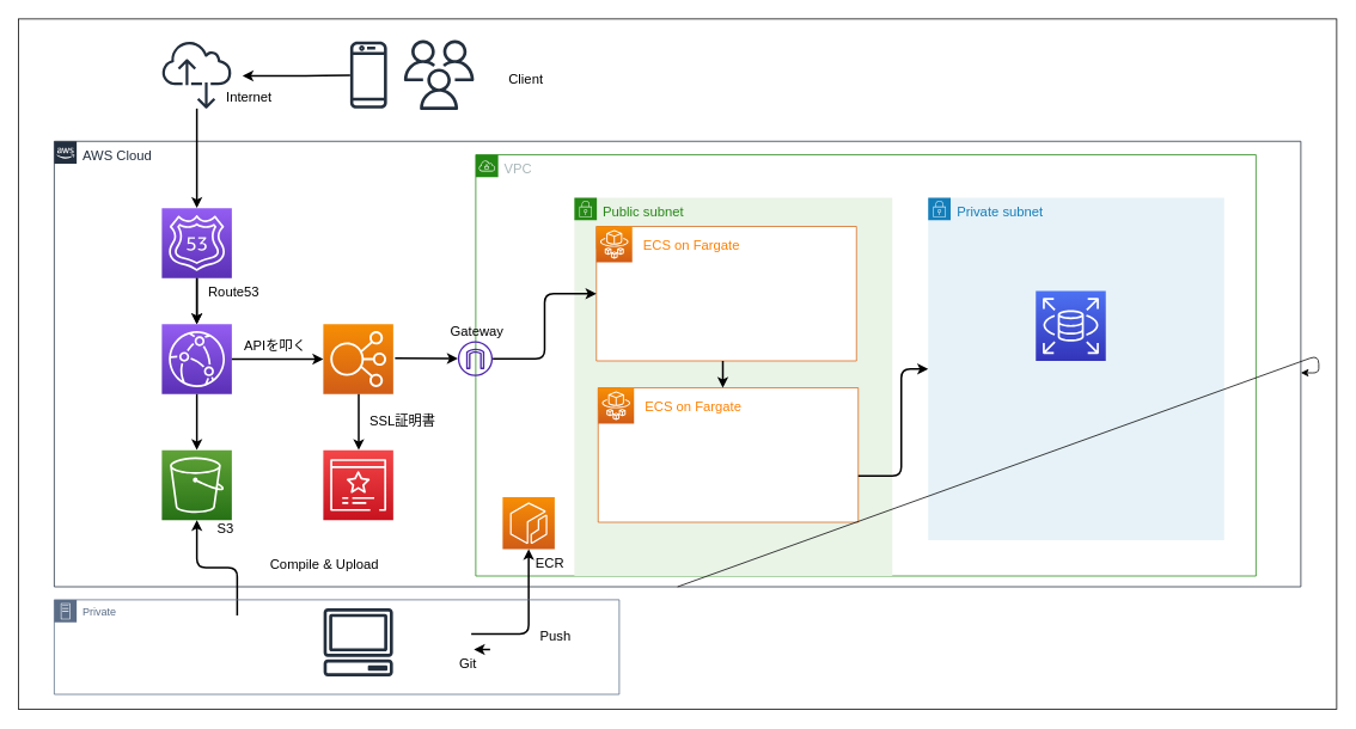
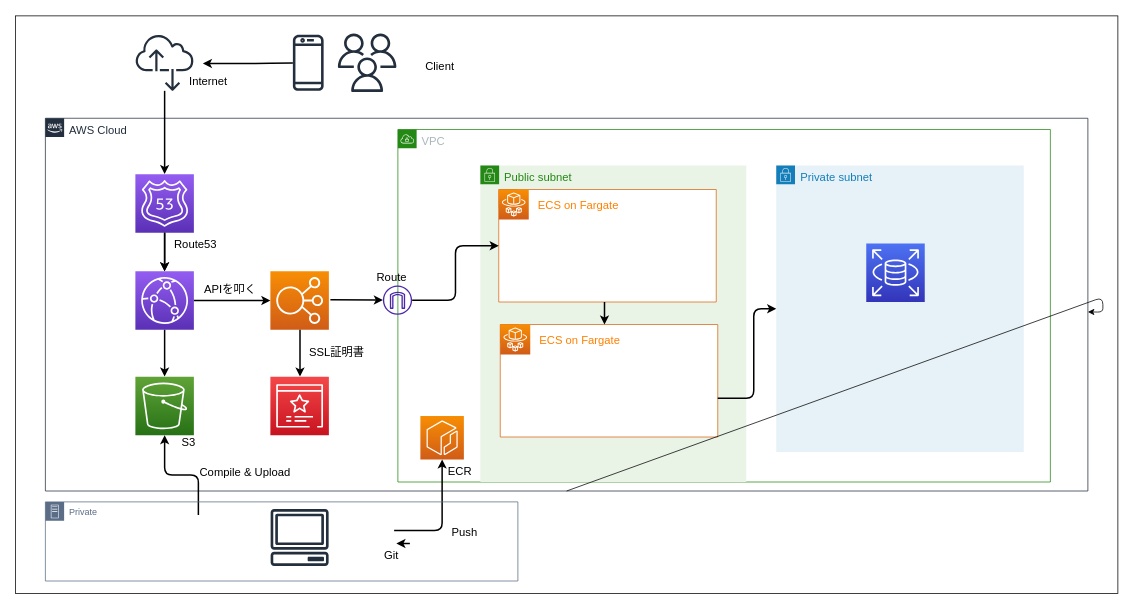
- <mxCell id="30" value="Gateway" style="text;strokeColor=none;align=left;fillColor=none;html=1;verticalAlign=middle;whiteSpace=wrap;rounded=0;fontSize=15;fontColor=#000000;" parent="8" vertex="1"><mxGeometry x="-30" y="182" width="72" height="30" as="geometry" /></mxCell>
+ <mxCell id="30" value="Route" style="text;strokeColor=none;align=left;fillColor=none;html=1;verticalAlign=middle;whiteSpace=wrap;rounded=0;fontSize=15;fontColor=#000000;" parent="8" vertex="1"><mxGeometry x="-30" y="182" width="72" height="30" as="geometry" /></mxCell>
- <mxCell id="42" value="Compile &amp;amp; Upload" style="text;strokeColor=none;align=left;fillColor=none;html=1;verticalAlign=middle;whiteSpace=wrap;rounded=0;fontSize=15;fontColor=#000000;" parent="3" vertex="1"><mxGeometry x="239" y="457" width="174" height="30" as="geometry" /></mxCell>
+ <mxCell id="42" value="Compile &amp;amp; Upload" style="text;strokeColor=none;align=left;fillColor=none;html=1;verticalAlign=middle;whiteSpace=wrap;rounded=0;fontSize=15;fontColor=#000000;" parent="3" vertex="1"><mxGeometry x="204" y="457" width="174" height="30" as="geometry" /></mxCell>
